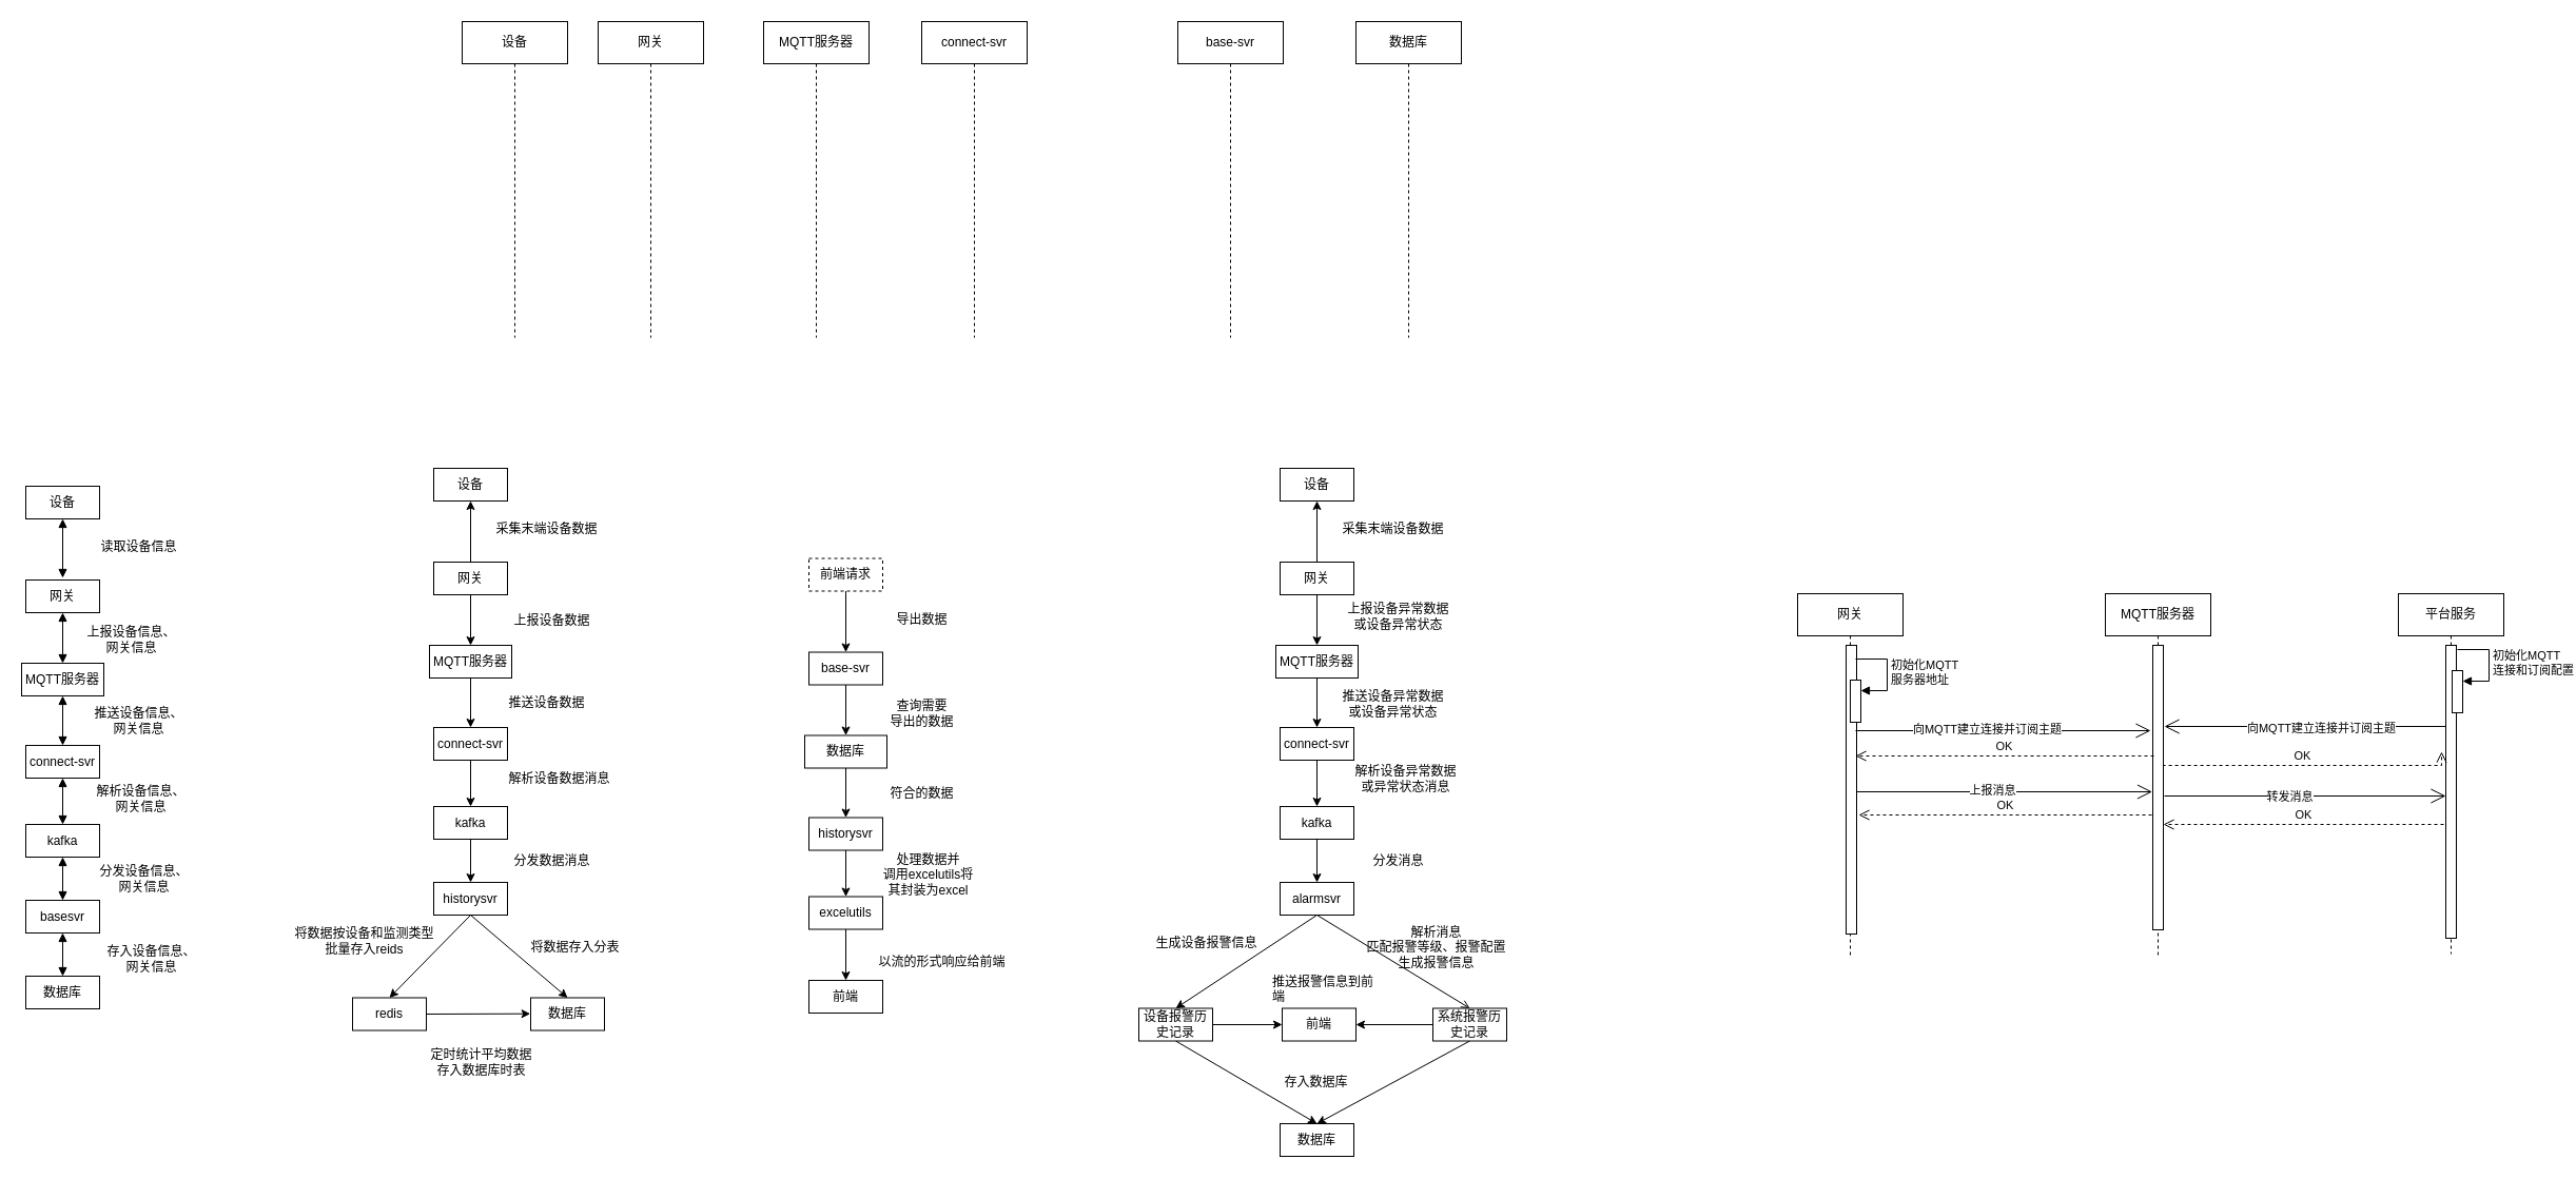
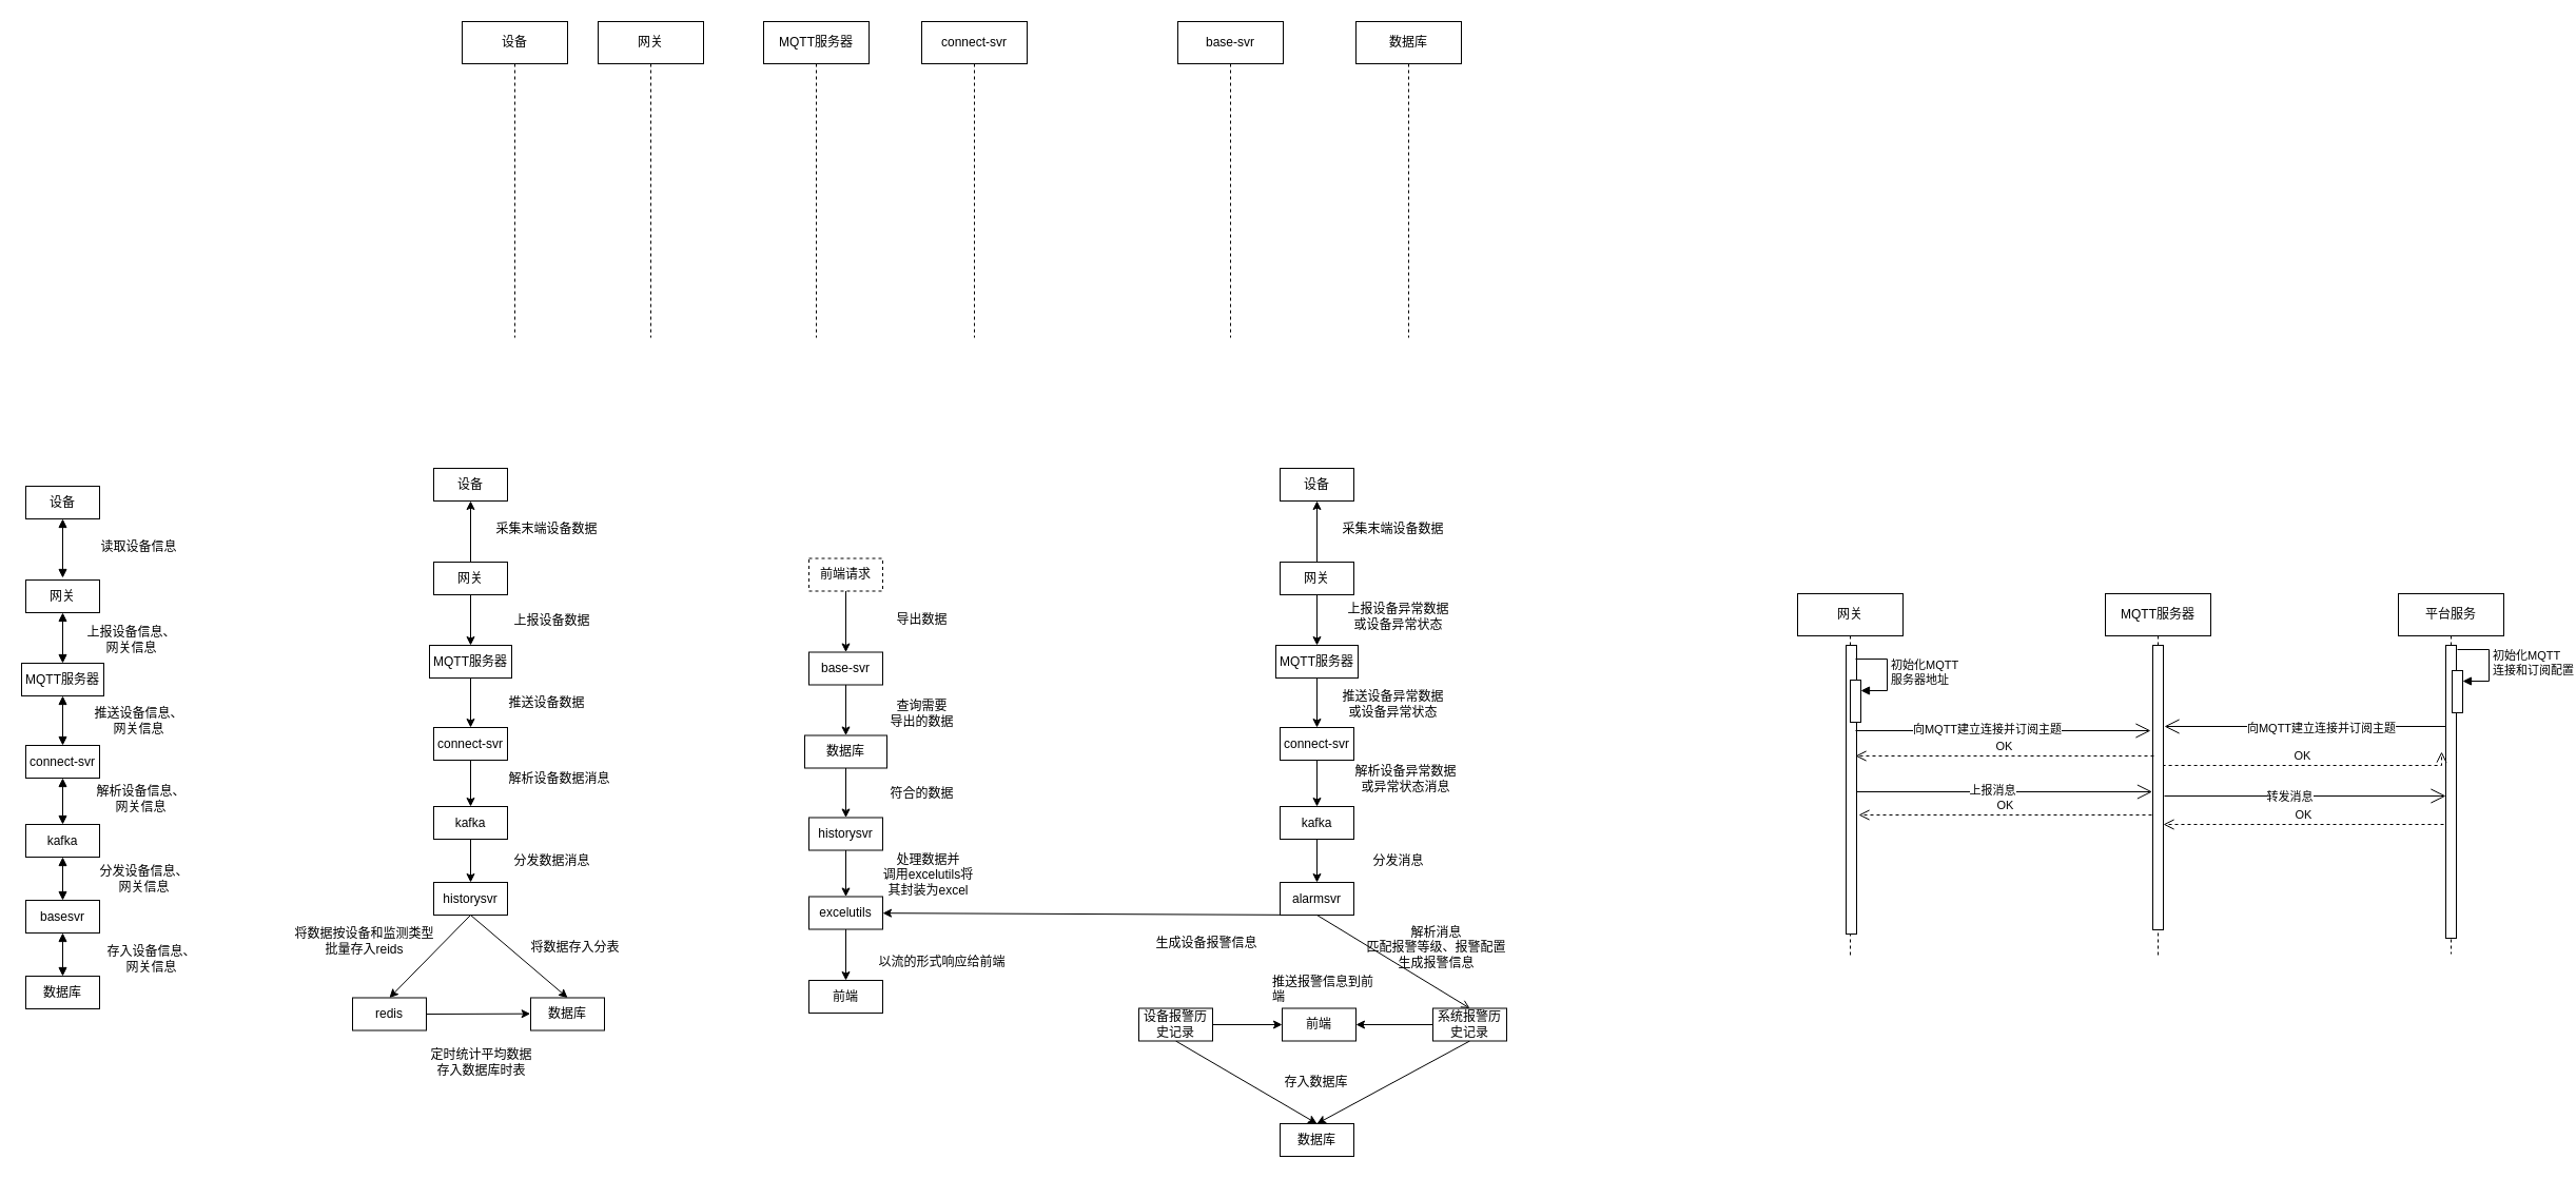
- <mxCell id="73" style="edgeStyle=none;rounded=0;orthogonalLoop=1;jettySize=auto;html=1;exitX=0.5;exitY=1;exitDx=0;exitDy=0;entryX=0.5;entryY=0;entryDx=0;entryDy=0;" edge="1" parent="1" source="75" target="82"><mxGeometry relative="1" as="geometry" /></mxCell>
+ <mxCell id="73" style="edgeStyle=none;rounded=0;orthogonalLoop=1;jettySize=auto;html=1;exitX=0.5;exitY=1;exitDx=0;exitDy=0;" edge="1" parent="1" source="75" target="57"><mxGeometry relative="1" as="geometry" /></mxCell>
